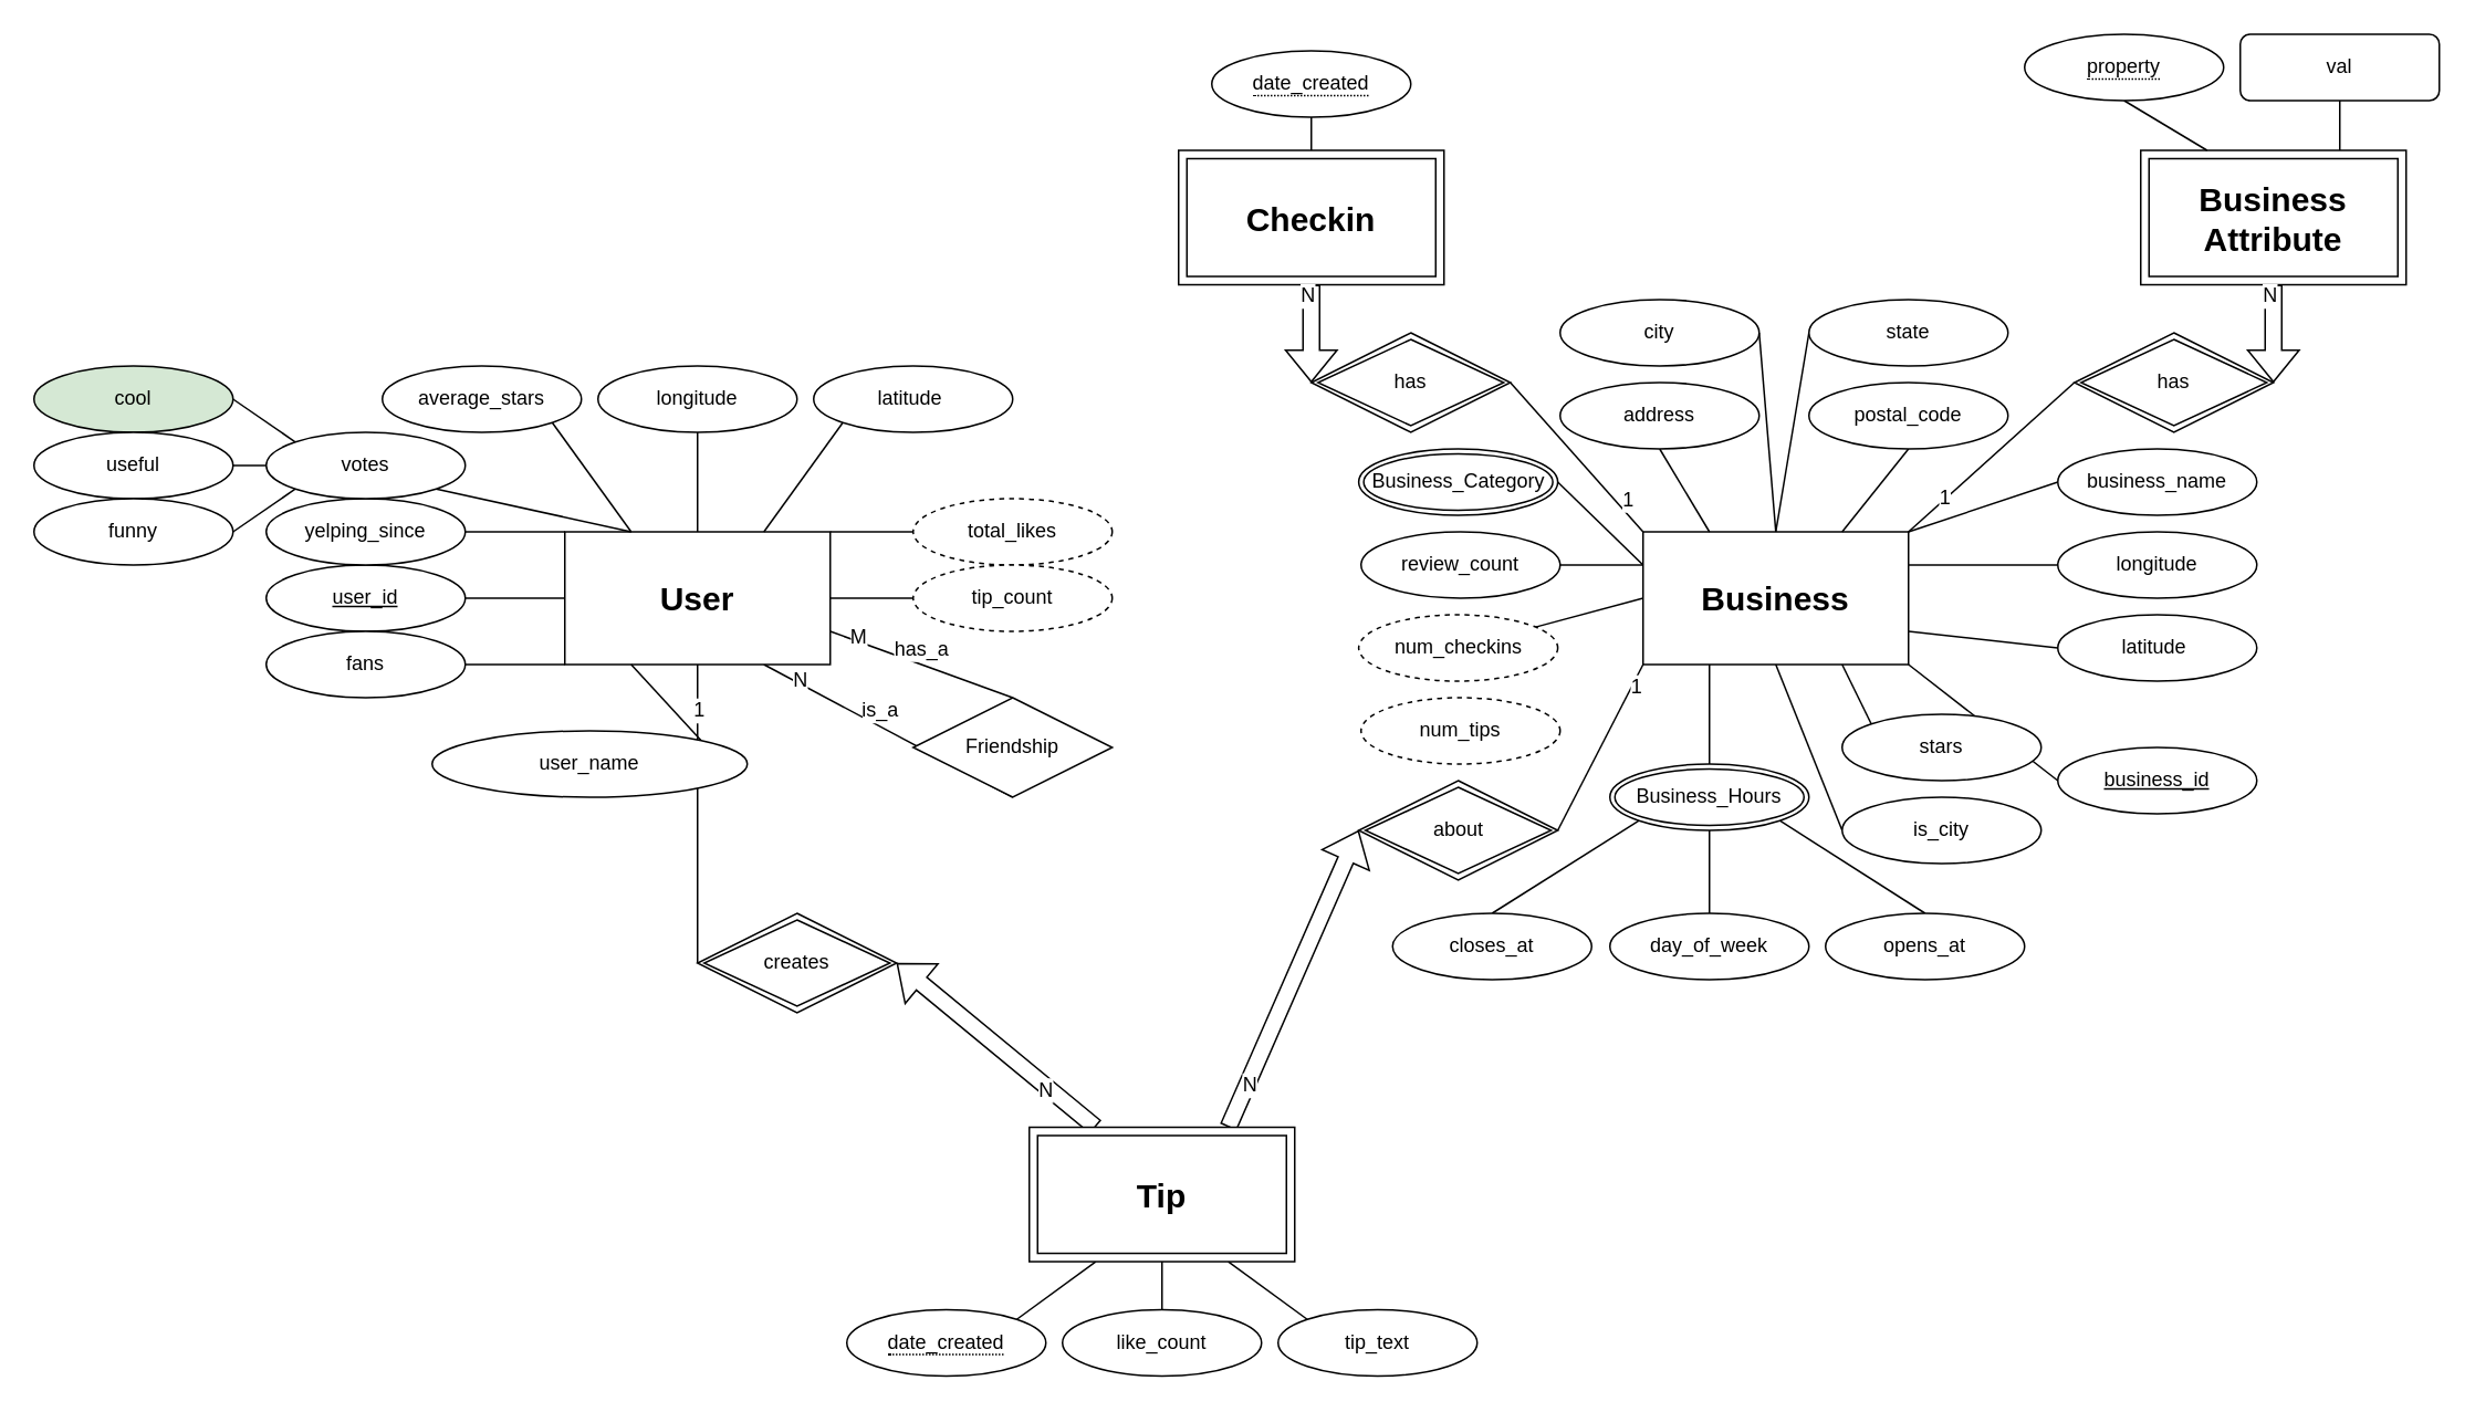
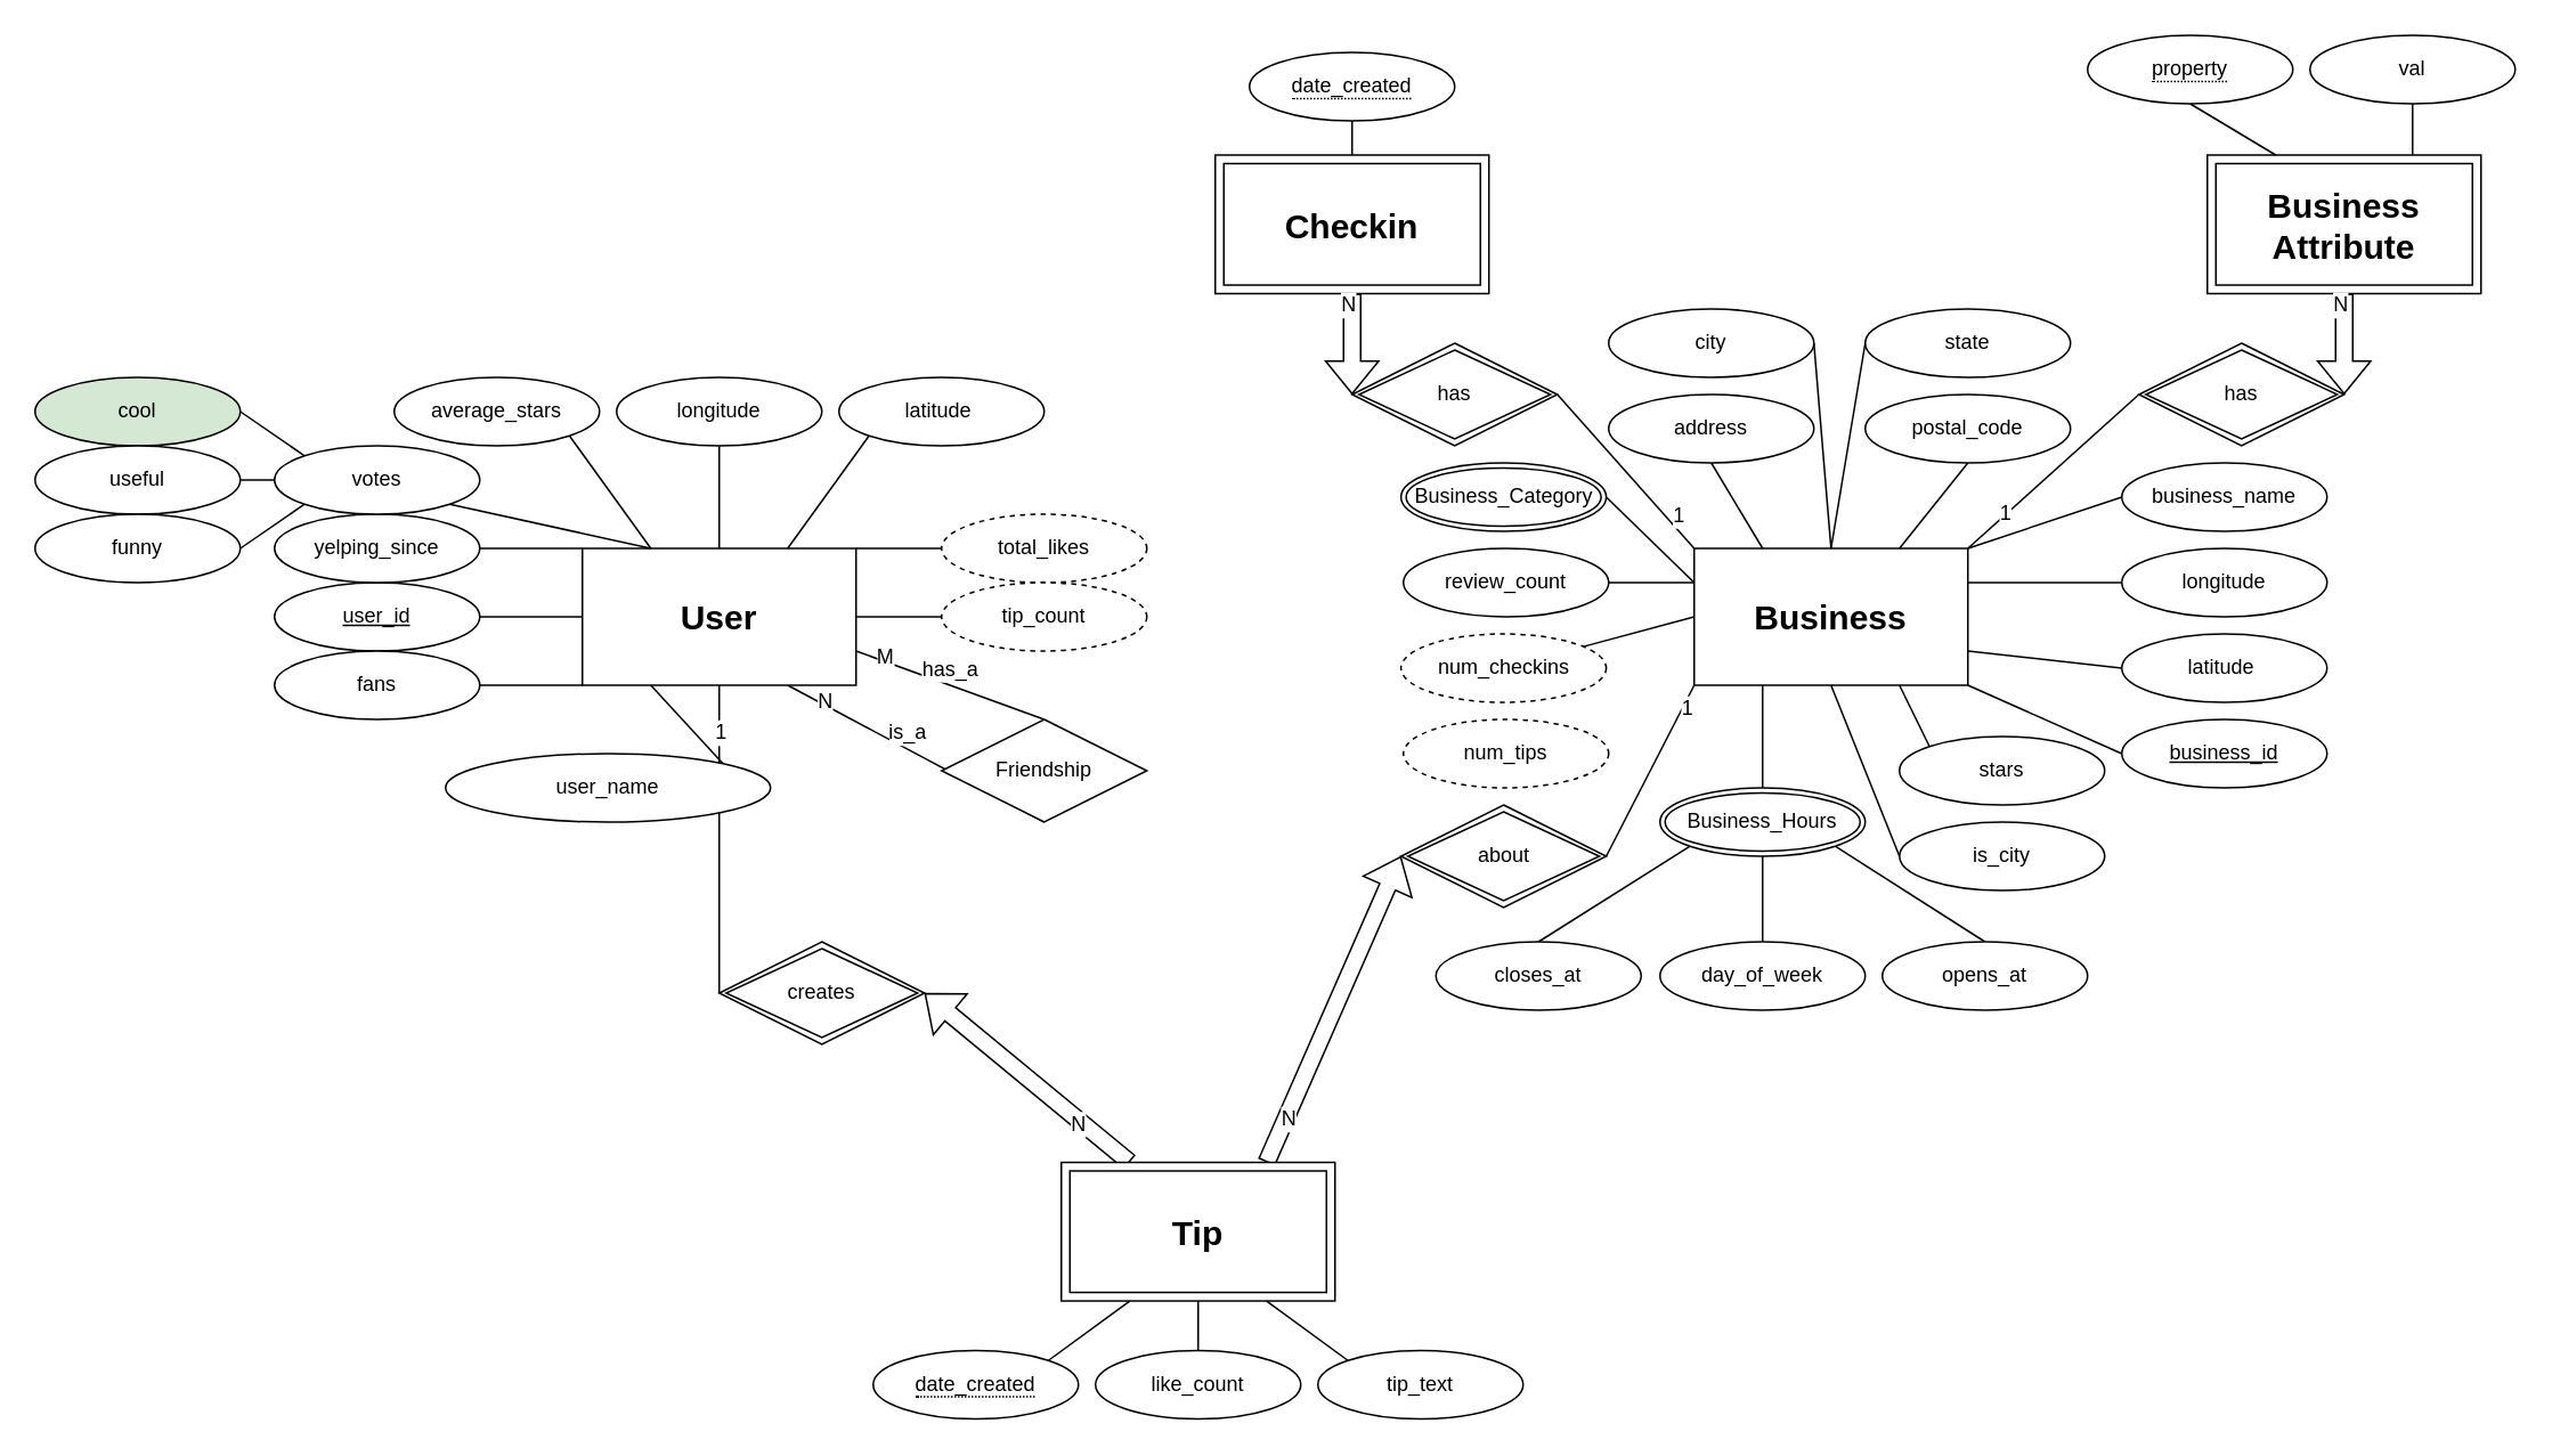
- <mxCell id="101" value="val" style="whiteSpace=wrap;html=1;align=center;rounded=1;" vertex="1" parent="1"><mxGeometry x="1350" y="20" width="120" height="40" as="geometry" /></mxCell>
+ <mxCell id="101" value="val" style="ellipse;whiteSpace=wrap;html=1;align=center;" vertex="1" parent="1"><mxGeometry x="1350" y="20" width="120" height="40" as="geometry" /></mxCell>
- <mxCell id="62" value="&lt;u&gt;business_id&lt;/u&gt;" style="ellipse;whiteSpace=wrap;html=1;align=center;" parent="1" vertex="1"><mxGeometry x="1240" y="450" width="120" height="40" as="geometry" /></mxCell>
+ <mxCell id="62" value="&lt;u&gt;business_id&lt;/u&gt;" style="ellipse;whiteSpace=wrap;html=1;align=center;" parent="1" vertex="1"><mxGeometry x="1240" y="420" width="120" height="40" as="geometry" /></mxCell>
